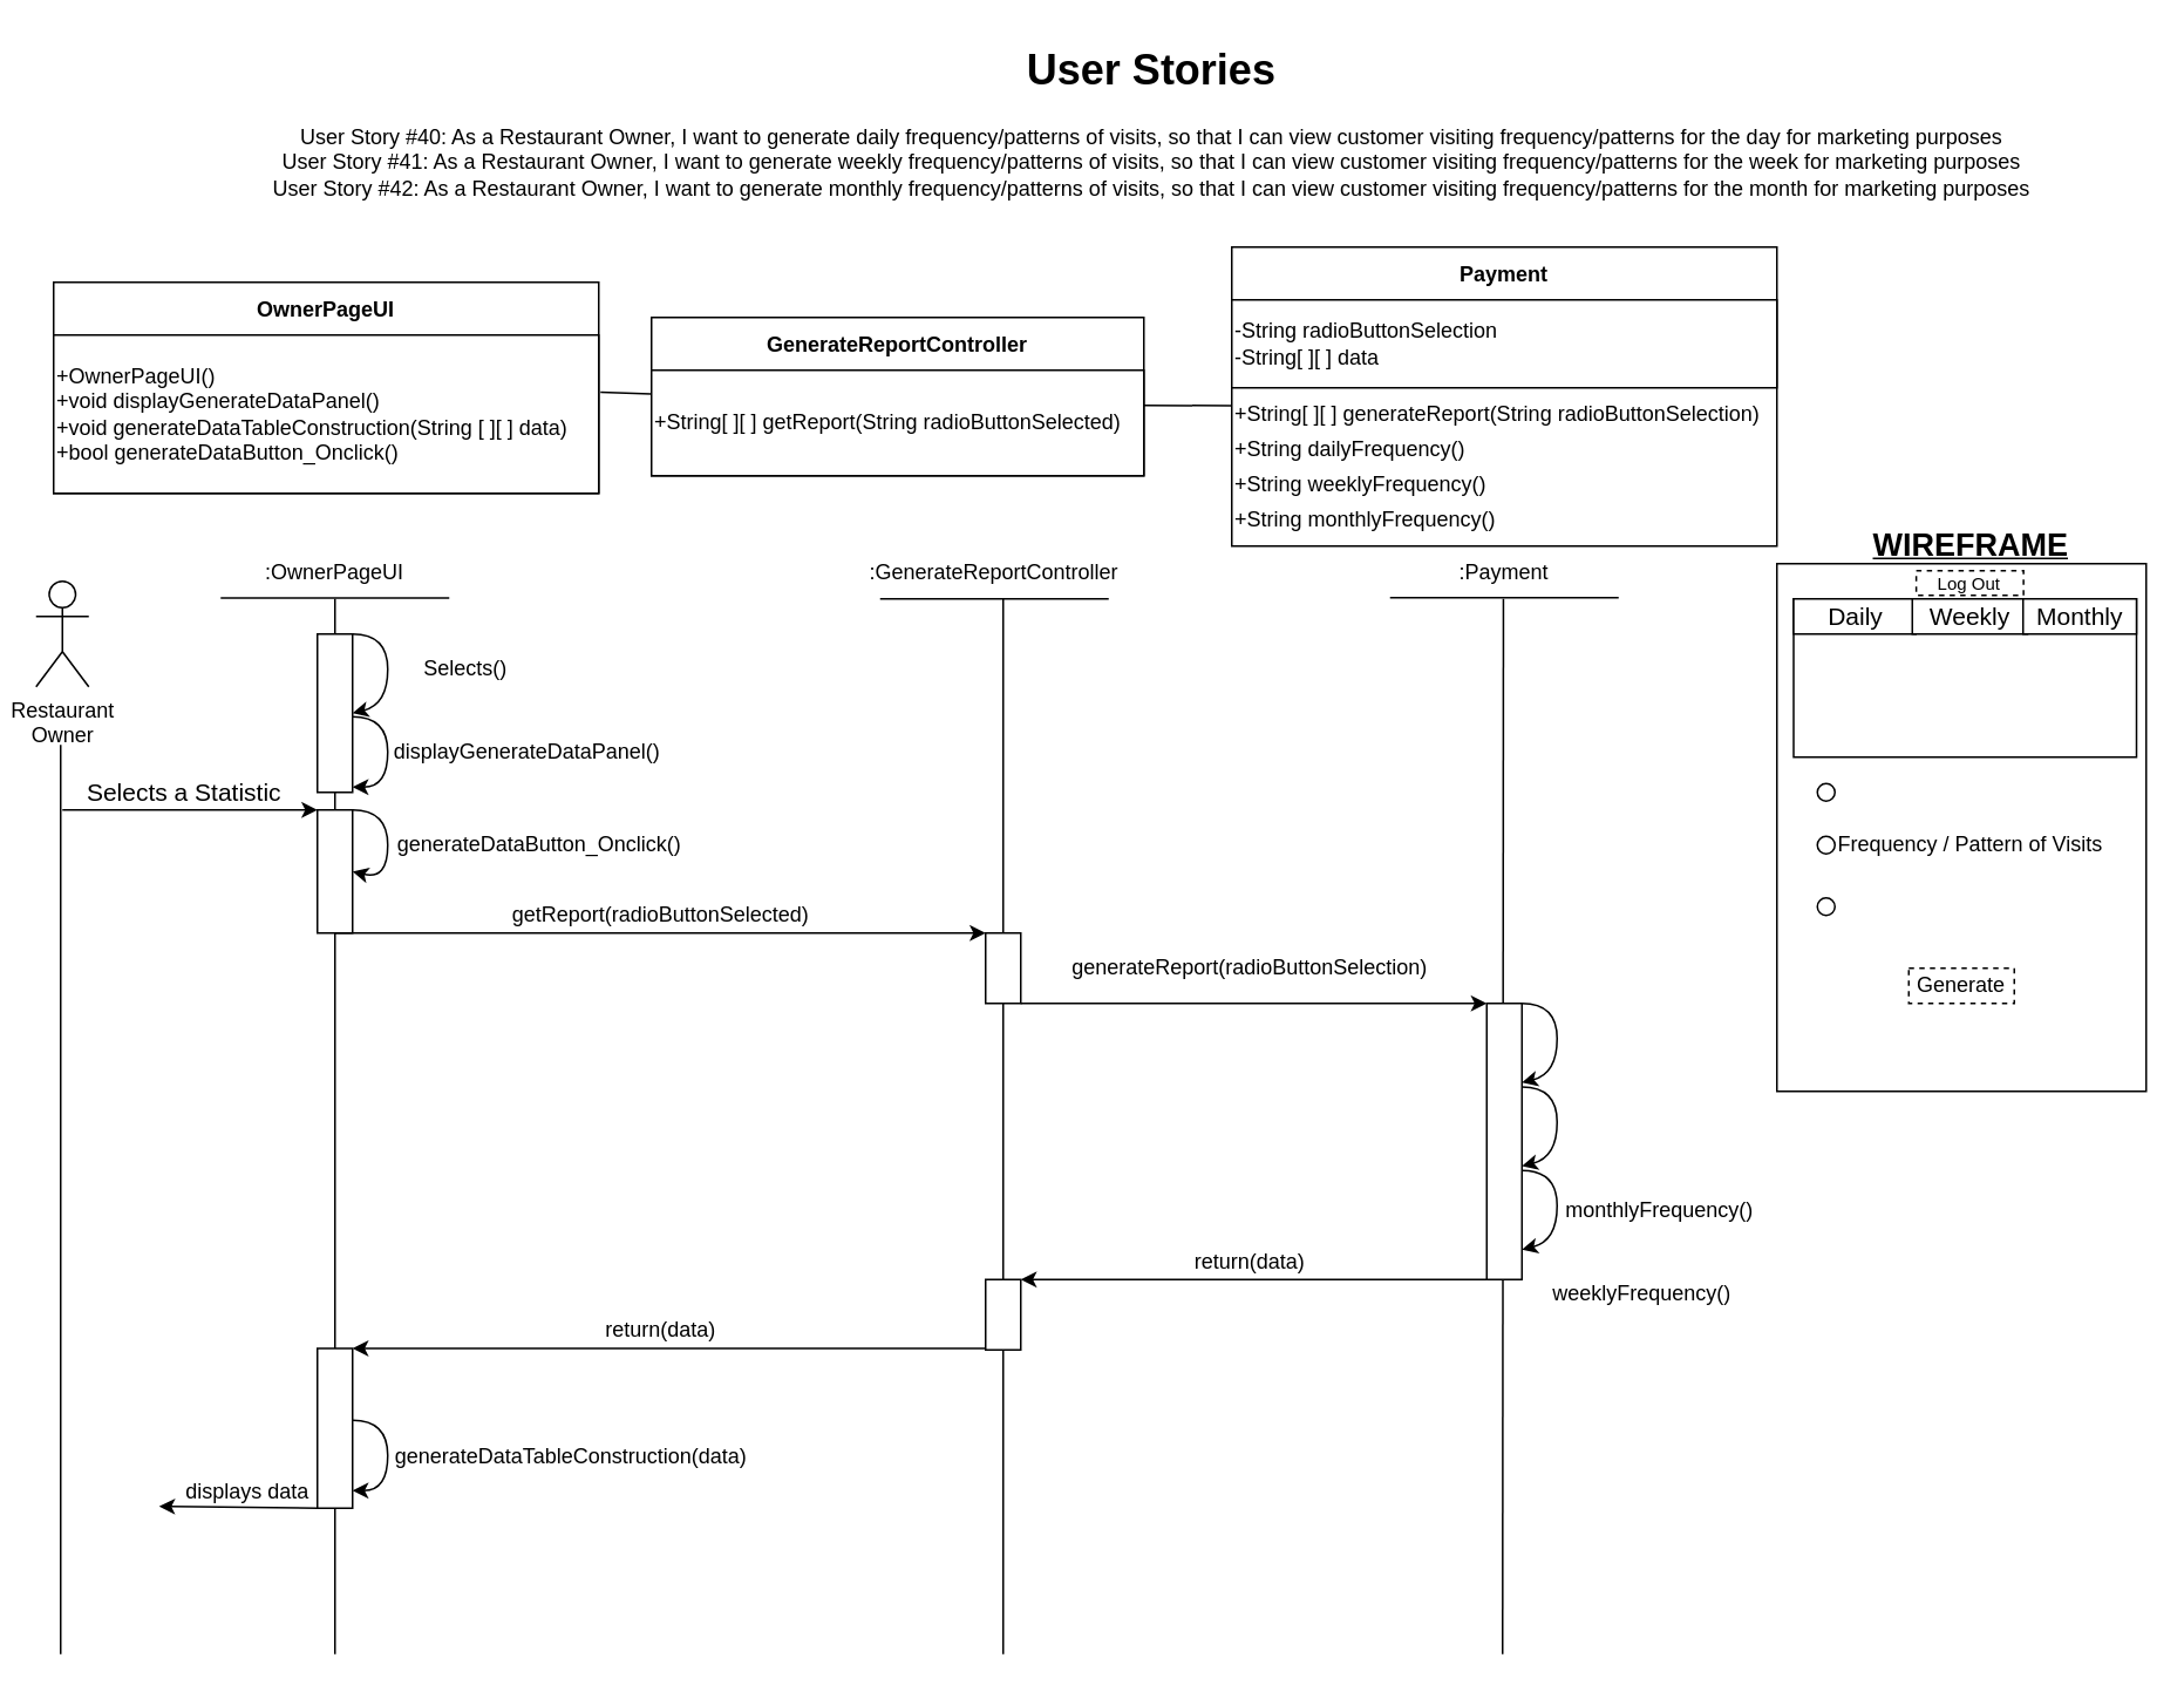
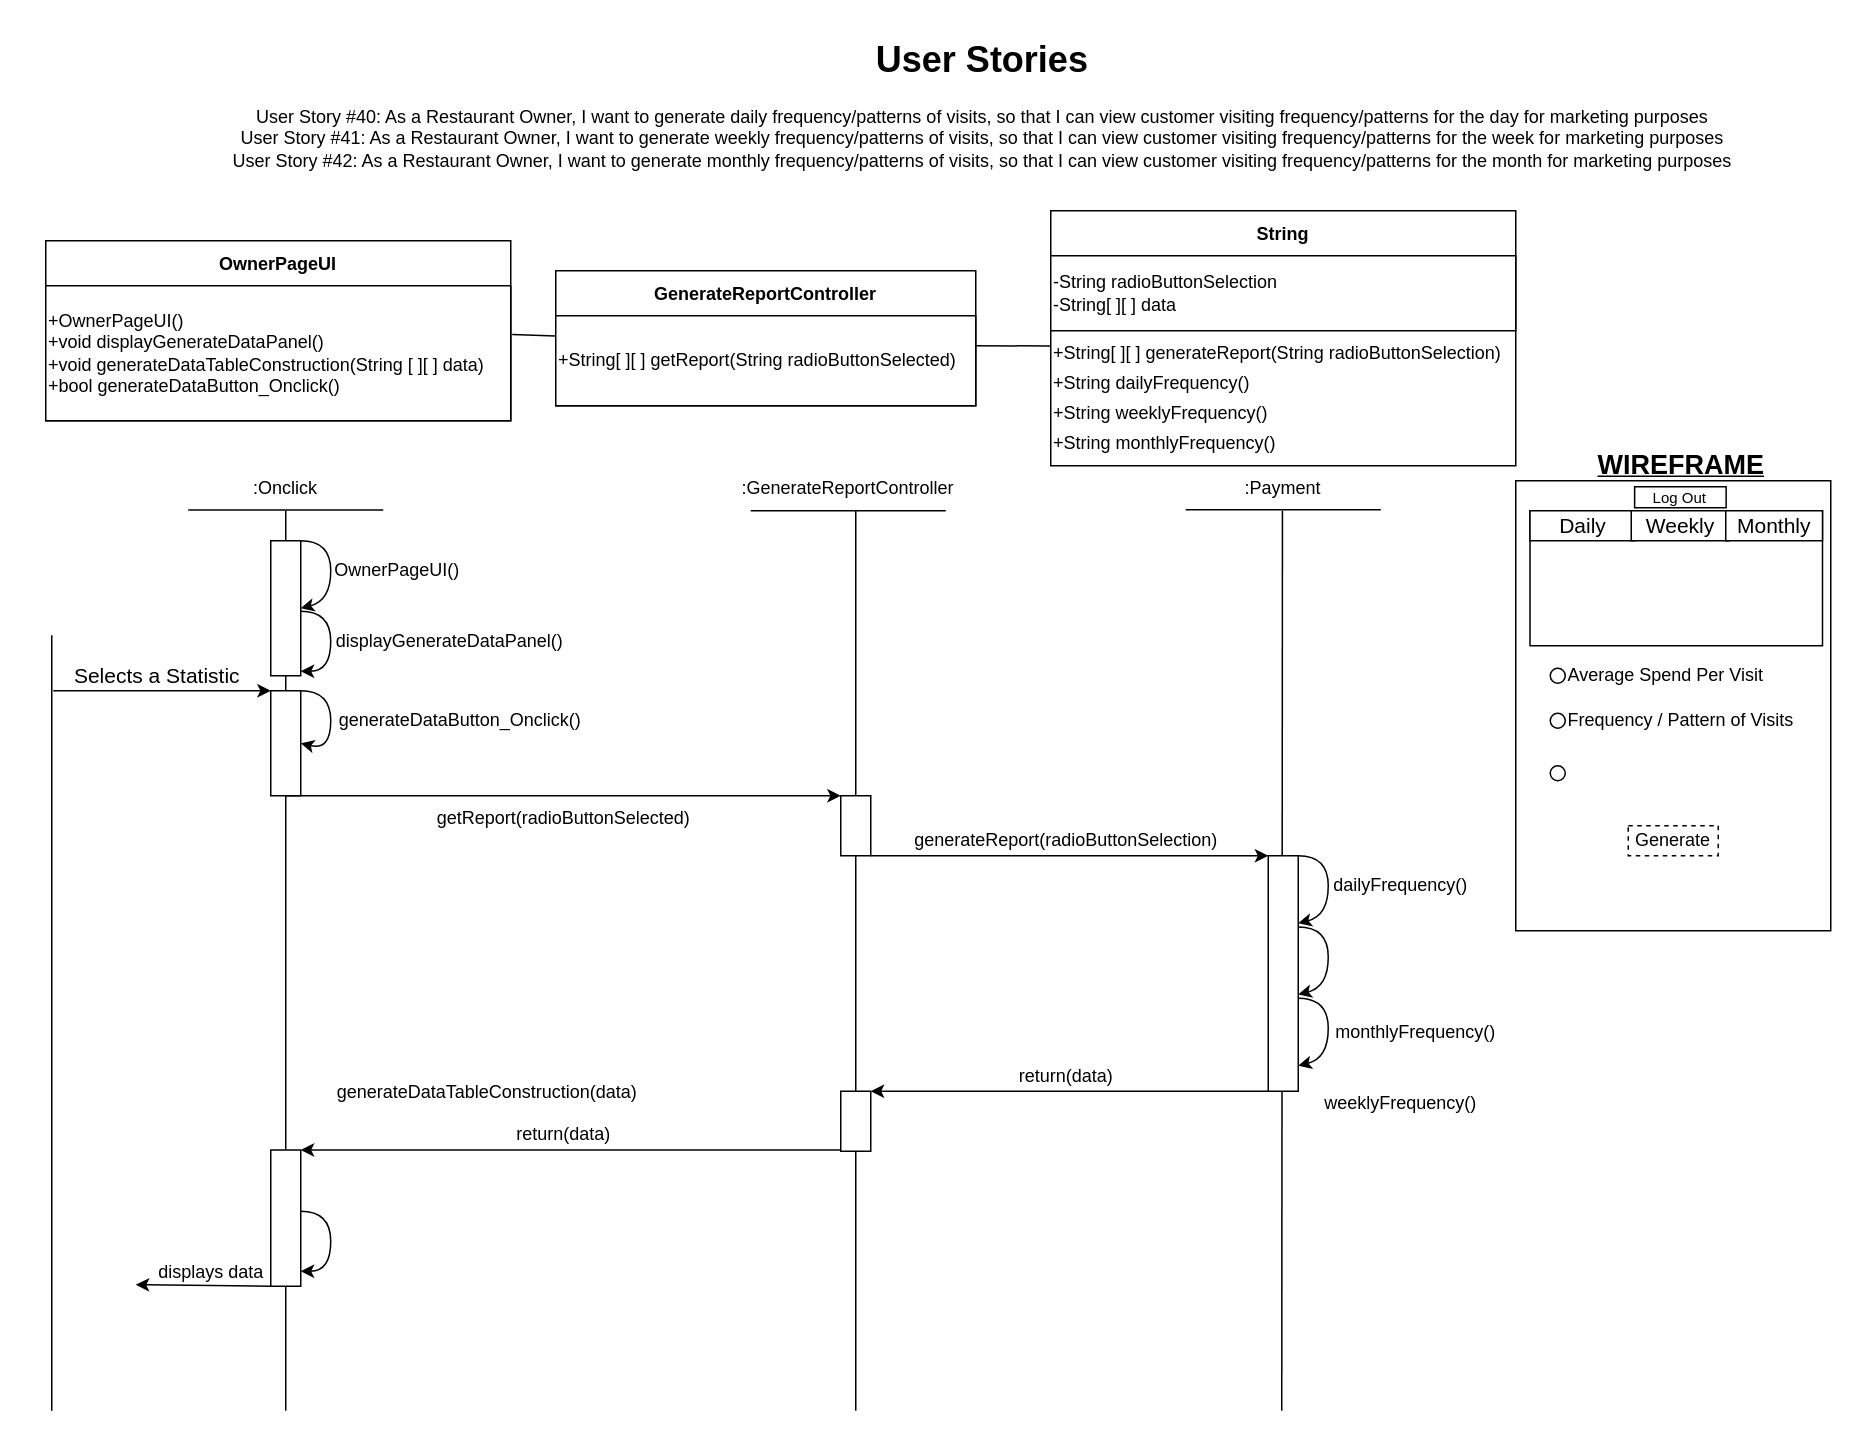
- <mxCell id="6" value="Payment" style="swimlane;startSize=30;" parent="1" vertex="1"><mxGeometry x="700" y="140" width="310" height="170" as="geometry" /></mxCell>
+ <mxCell id="6" value="String" style="swimlane;startSize=30;" parent="1" vertex="1"><mxGeometry x="700" y="140" width="310" height="170" as="geometry" /></mxCell>
- <mxCell id="15" value="&lt;span style=&quot;font-weight: normal&quot;&gt;:OwnerPageUI&lt;/span&gt;" style="text;html=1;strokeColor=none;fillColor=none;align=center;verticalAlign=middle;whiteSpace=wrap;rounded=0;fontStyle=1" parent="1" vertex="1"><mxGeometry x="160" y="310" width="60" height="30" as="geometry" /></mxCell>
+ <mxCell id="15" value="&lt;span style=&quot;font-weight: normal&quot;&gt;:Onclick&lt;/span&gt;" style="text;html=1;strokeColor=none;fillColor=none;align=center;verticalAlign=middle;whiteSpace=wrap;rounded=0;fontStyle=1" parent="1" vertex="1"><mxGeometry x="160" y="310" width="60" height="30" as="geometry" /></mxCell>
- <mxCell id="57" value="&lt;font style=&quot;font-size: 10px&quot;&gt;Log Out&lt;/font&gt;" style="rounded=0;whiteSpace=wrap;html=1;labelBackgroundColor=none;fillColor=default;dashed=1;" parent="1" vertex="1"><mxGeometry x="1089.25" y="324" width="61" height="14" as="geometry" /></mxCell>
+ <mxCell id="57" value="&lt;font style=&quot;font-size: 10px&quot;&gt;Log Out&lt;/font&gt;" style="rounded=0;whiteSpace=wrap;html=1;labelBackgroundColor=none;fillColor=default;" parent="1" vertex="1"><mxGeometry x="1089.25" y="324" width="61" height="14" as="geometry" /></mxCell>
- <mxCell id="14" value="Restaurant&lt;br&gt;Owner" style="shape=umlActor;verticalLabelPosition=bottom;verticalAlign=top;html=1;outlineConnect=0;" parent="1" vertex="1"><mxGeometry x="20" y="330" width="30" height="60" as="geometry" /></mxCell>
- <mxCell id="25" value="Selects()" style="text;html=1;align=center;verticalAlign=middle;resizable=0;points=[];autosize=1;strokeColor=none;fillColor=none;" parent="1" vertex="1"><mxGeometry x="214" y="370" width="100" height="20" as="geometry" /></mxCell>
+ <mxCell id="25" value="OwnerPageUI()" style="text;html=1;align=center;verticalAlign=middle;resizable=0;points=[];autosize=1;strokeColor=none;fillColor=none;" parent="1" vertex="1"><mxGeometry x="214" y="370" width="100" height="20" as="geometry" /></mxCell>
+ <mxCell id="61" value="Average Spend Per Visit" style="text;html=1;align=left;verticalAlign=middle;resizable=0;points=[];autosize=1;strokeColor=none;fillColor=none;" parent="1" vertex="1"><mxGeometry x="1043" y="440" width="150" height="20" as="geometry" /></mxCell>
- <mxCell id="44" value="getReport(radioButtonSelected)" style="text;html=1;align=center;verticalAlign=middle;resizable=0;points=[];autosize=1;strokeColor=none;fillColor=none;" parent="1" vertex="1"><mxGeometry x="285" y="510" width="180" height="20" as="geometry" /></mxCell>
+ <mxCell id="44" value="getReport(radioButtonSelected)" style="text;html=1;align=center;verticalAlign=middle;resizable=0;points=[];autosize=1;strokeColor=none;fillColor=none;" parent="1" vertex="1"><mxGeometry x="285" y="535" width="180" height="20" as="geometry" /></mxCell>
- <mxCell id="29" value="&lt;div style=&quot;text-align: left&quot;&gt;&lt;span&gt;generateReport(radioButtonSelection)&lt;/span&gt;&lt;/div&gt;" style="text;html=1;align=center;verticalAlign=middle;resizable=0;points=[];autosize=1;strokeColor=none;fillColor=none;" parent="1" vertex="1"><mxGeometry x="600" y="540" width="220" height="20" as="geometry" /></mxCell>
+ <mxCell id="29" value="&lt;div style=&quot;text-align: left&quot;&gt;&lt;span&gt;generateReport(radioButtonSelection)&lt;/span&gt;&lt;/div&gt;" style="text;html=1;align=center;verticalAlign=middle;resizable=0;points=[];autosize=1;strokeColor=none;fillColor=none;" parent="1" vertex="1"><mxGeometry x="600" y="550" width="220" height="20" as="geometry" /></mxCell>
+ <mxCell id="51" value="dailyFrequency()" style="text;html=1;align=center;verticalAlign=middle;resizable=0;points=[];autosize=1;strokeColor=none;fillColor=none;" parent="1" vertex="1"><mxGeometry x="883" y="580" width="100" height="20" as="geometry" /></mxCell>
- <mxCell id="41" value="&lt;span style=&quot;text-align: left&quot;&gt;generateDataTableConstruction(data)&lt;/span&gt;" style="text;html=1;align=center;verticalAlign=middle;resizable=0;points=[];autosize=1;strokeColor=none;fillColor=none;" parent="1" vertex="1"><mxGeometry x="214" y="818" width="220" height="20" as="geometry" /></mxCell>
+ <mxCell id="41" value="&lt;span style=&quot;text-align: left&quot;&gt;generateDataTableConstruction(data)&lt;/span&gt;" style="text;html=1;align=center;verticalAlign=middle;resizable=0;points=[];autosize=1;strokeColor=none;fillColor=none;" parent="1" vertex="1"><mxGeometry x="214" y="718" width="220" height="20" as="geometry" /></mxCell>
